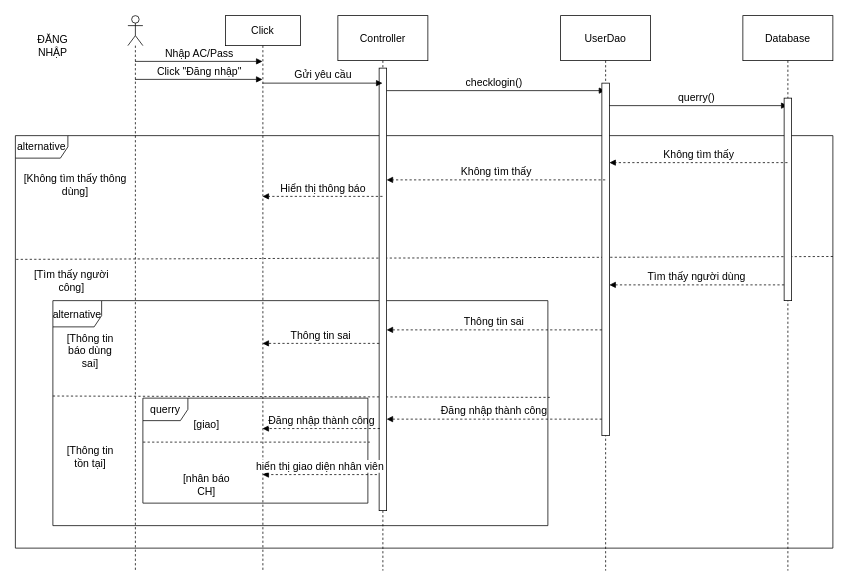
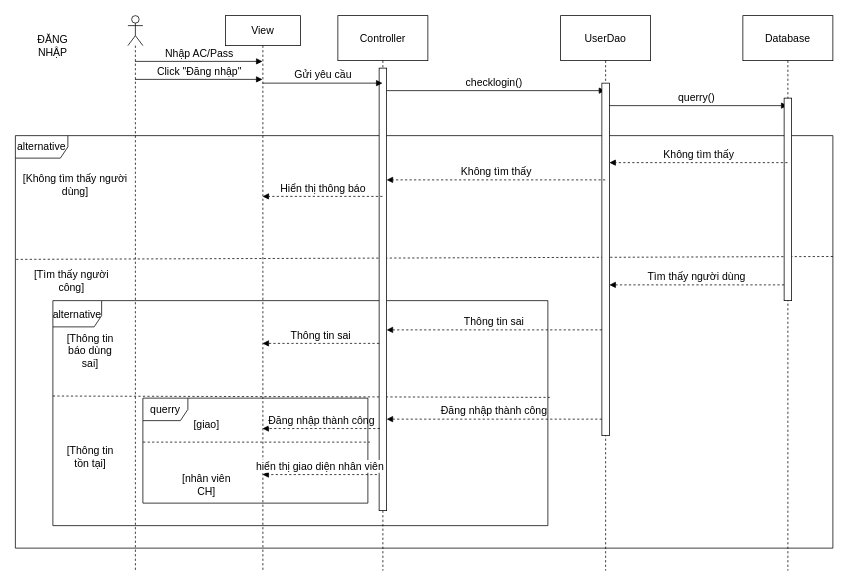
- <mxCell id="28" value="Click" style="shape=umlLifeline;perimeter=lifelinePerimeter;whiteSpace=wrap;html=1;container=1;collapsible=0;recursiveResize=0;outlineConnect=0;fontSize=14;" parent="1" vertex="1"><mxGeometry x="300" y="20" width="100" height="740" as="geometry" /></mxCell>
+ <mxCell id="28" value="View" style="shape=umlLifeline;perimeter=lifelinePerimeter;whiteSpace=wrap;html=1;container=1;collapsible=0;recursiveResize=0;outlineConnect=0;fontSize=14;" parent="1" vertex="1"><mxGeometry x="300" y="20" width="100" height="740" as="geometry" /></mxCell>
- <mxCell id="19" value="[Không tìm thấy thông dùng]" style="text;html=1;strokeColor=none;fillColor=none;align=center;verticalAlign=middle;whiteSpace=wrap;rounded=0;fontSize=14;" parent="1" vertex="1"><mxGeometry x="20" y="230" width="160" height="30" as="geometry" /></mxCell>
+ <mxCell id="19" value="[Không tìm thấy người dùng]" style="text;html=1;strokeColor=none;fillColor=none;align=center;verticalAlign=middle;whiteSpace=wrap;rounded=0;fontSize=14;" parent="1" vertex="1"><mxGeometry x="20" y="230" width="160" height="30" as="geometry" /></mxCell>
- <mxCell id="36" value="[nhân báo CH]" style="text;html=1;strokeColor=none;fillColor=none;align=center;verticalAlign=middle;whiteSpace=wrap;rounded=0;fontSize=14;" parent="1" vertex="1"><mxGeometry x="230" y="630" width="90" height="30" as="geometry" /></mxCell>
+ <mxCell id="36" value="[nhân viên CH]" style="text;html=1;strokeColor=none;fillColor=none;align=center;verticalAlign=middle;whiteSpace=wrap;rounded=0;fontSize=14;" parent="1" vertex="1"><mxGeometry x="230" y="630" width="90" height="30" as="geometry" /></mxCell>
